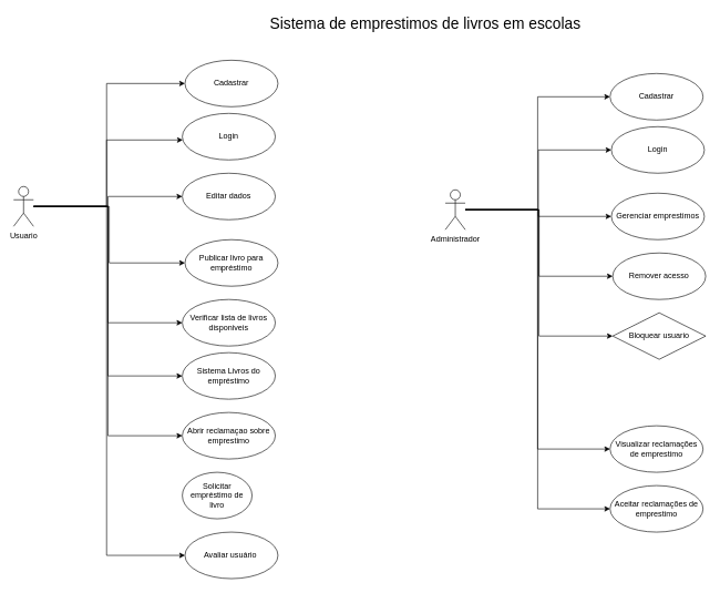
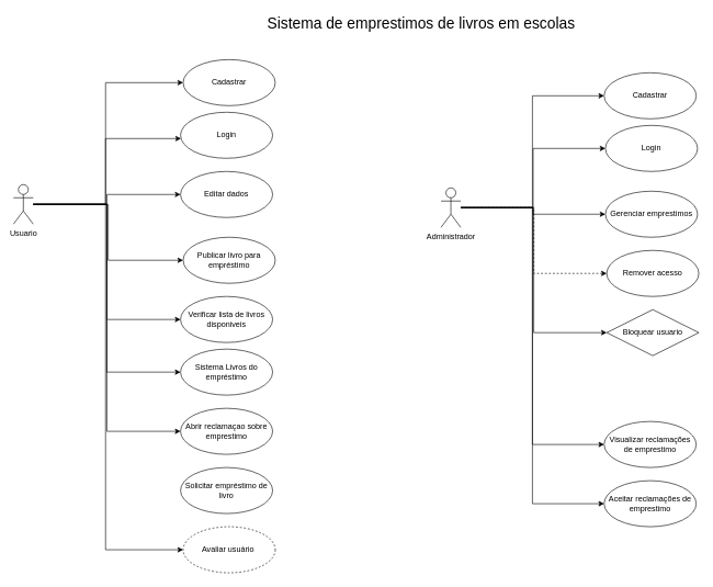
- <mxCell id="11" style="edgeStyle=orthogonalEdgeStyle;rounded=0;orthogonalLoop=1;jettySize=auto;html=1;entryX=0;entryY=0.5;entryDx=0;entryDy=0;" edge="1" parent="1" source="18" target="19"><mxGeometry relative="1" as="geometry" /></mxCell>
+ <mxCell id="11" style="edgeStyle=orthogonalEdgeStyle;rounded=0;orthogonalLoop=1;jettySize=auto;html=1;entryX=0;entryY=0.5;entryDx=0;entryDy=0;dashed=1;" edge="1" parent="1" source="18" target="19"><mxGeometry relative="1" as="geometry" /></mxCell>
- <mxCell id="24" value="Solicitar empréstimo de livro" style="ellipse;whiteSpace=wrap;html=1;" vertex="1" parent="1"><mxGeometry x="274" y="710" width="105" height="70" as="geometry" /></mxCell>
+ <mxCell id="24" value="Solicitar empréstimo de livro" style="ellipse;whiteSpace=wrap;html=1;" vertex="1" parent="1"><mxGeometry x="274" y="710" width="140" height="70" as="geometry" /></mxCell>
- <mxCell id="26" value="Avaliar usuário&amp;nbsp;" style="ellipse;whiteSpace=wrap;html=1;" vertex="1" parent="1"><mxGeometry x="278" y="800" width="140" height="70" as="geometry" /></mxCell>
+ <mxCell id="26" value="Avaliar usuário&amp;nbsp;" style="ellipse;whiteSpace=wrap;html=1;dashed=1;" vertex="1" parent="1"><mxGeometry x="278" y="800" width="140" height="70" as="geometry" /></mxCell>
